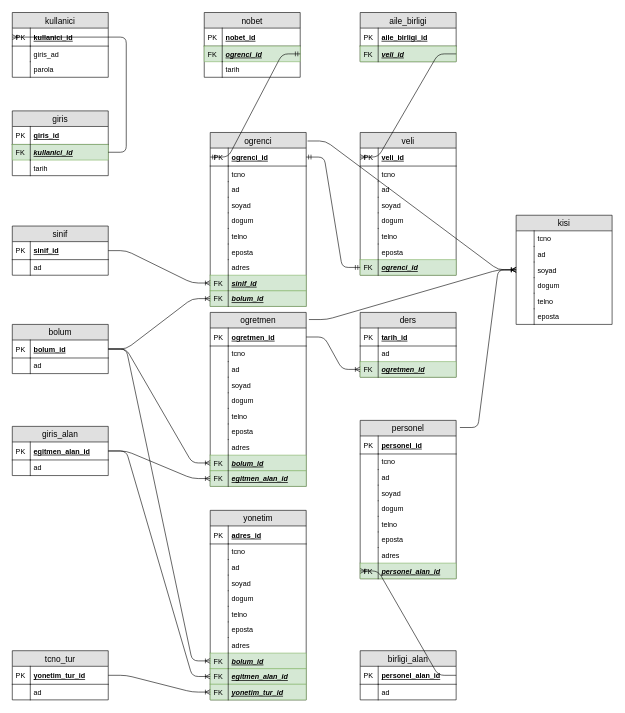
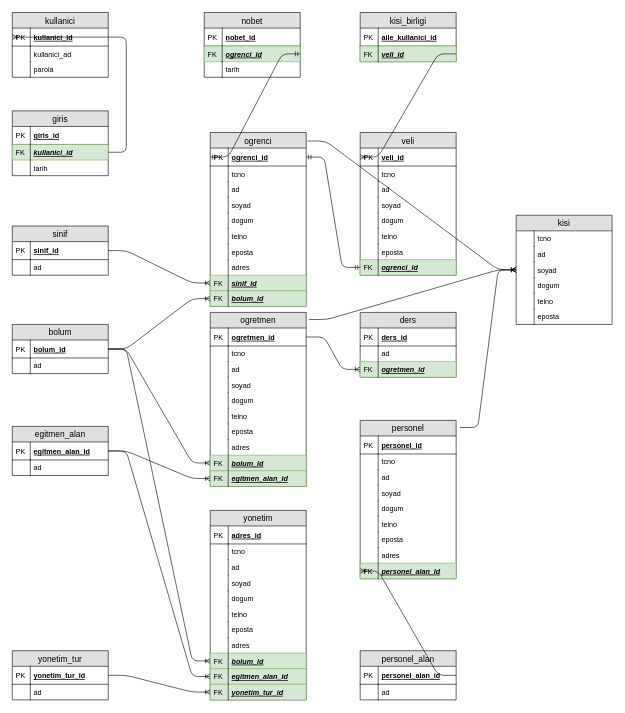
- <mxCell id="160" value="aile_birligi" style="swimlane;fontStyle=0;childLayout=stackLayout;horizontal=1;startSize=26;fillColor=#e0e0e0;horizontalStack=0;resizeParent=1;resizeParentMax=0;resizeLast=0;collapsible=1;marginBottom=0;swimlaneFillColor=#ffffff;align=center;fontSize=14;" parent="1" vertex="1"><mxGeometry x="600" y="20" width="160" height="82" as="geometry" /></mxCell>
+ <mxCell id="160" value="kisi_birligi" style="swimlane;fontStyle=0;childLayout=stackLayout;horizontal=1;startSize=26;fillColor=#e0e0e0;horizontalStack=0;resizeParent=1;resizeParentMax=0;resizeLast=0;collapsible=1;marginBottom=0;swimlaneFillColor=#ffffff;align=center;fontSize=14;" parent="1" vertex="1"><mxGeometry x="600" y="20" width="160" height="82" as="geometry" /></mxCell>
- <mxCell id="161" value="aile_birligi_id" style="shape=partialRectangle;top=0;left=0;right=0;bottom=1;align=left;verticalAlign=middle;fillColor=none;spacingLeft=34;spacingRight=4;overflow=hidden;rotatable=0;points=[[0,0.5],[1,0.5]];portConstraint=eastwest;dropTarget=0;fontStyle=5;fontSize=12;" parent="160" vertex="1"><mxGeometry y="26" width="160" height="30" as="geometry" /></mxCell>
+ <mxCell id="161" value="aile_kullanici_id" style="shape=partialRectangle;top=0;left=0;right=0;bottom=1;align=left;verticalAlign=middle;fillColor=none;spacingLeft=34;spacingRight=4;overflow=hidden;rotatable=0;points=[[0,0.5],[1,0.5]];portConstraint=eastwest;dropTarget=0;fontStyle=5;fontSize=12;" parent="160" vertex="1"><mxGeometry y="26" width="160" height="30" as="geometry" /></mxCell>
- <mxCell id="123" value="giris_ad" style="shape=partialRectangle;top=0;left=0;right=0;bottom=0;align=left;verticalAlign=top;fillColor=none;spacingLeft=34;spacingRight=4;overflow=hidden;rotatable=0;points=[[0,0.5],[1,0.5]];portConstraint=eastwest;dropTarget=0;fontSize=12;" parent="120" vertex="1"><mxGeometry y="56" width="160" height="26" as="geometry" /></mxCell>
+ <mxCell id="123" value="kullanici_ad" style="shape=partialRectangle;top=0;left=0;right=0;bottom=0;align=left;verticalAlign=top;fillColor=none;spacingLeft=34;spacingRight=4;overflow=hidden;rotatable=0;points=[[0,0.5],[1,0.5]];portConstraint=eastwest;dropTarget=0;fontSize=12;" parent="120" vertex="1"><mxGeometry y="56" width="160" height="26" as="geometry" /></mxCell>
- <mxCell id="54" value="tarih_id" style="shape=partialRectangle;top=0;left=0;right=0;bottom=1;align=left;verticalAlign=middle;fillColor=none;spacingLeft=34;spacingRight=4;overflow=hidden;rotatable=0;points=[[0,0.5],[1,0.5]];portConstraint=eastwest;dropTarget=0;fontStyle=5;fontSize=12;" parent="53" vertex="1"><mxGeometry y="26" width="160" height="30" as="geometry" /></mxCell>
+ <mxCell id="54" value="ders_id" style="shape=partialRectangle;top=0;left=0;right=0;bottom=1;align=left;verticalAlign=middle;fillColor=none;spacingLeft=34;spacingRight=4;overflow=hidden;rotatable=0;points=[[0,0.5],[1,0.5]];portConstraint=eastwest;dropTarget=0;fontStyle=5;fontSize=12;" parent="53" vertex="1"><mxGeometry y="26" width="160" height="30" as="geometry" /></mxCell>
- <mxCell id="81" value="giris_alan" style="swimlane;fontStyle=0;childLayout=stackLayout;horizontal=1;startSize=26;fillColor=#e0e0e0;horizontalStack=0;resizeParent=1;resizeParentMax=0;resizeLast=0;collapsible=1;marginBottom=0;swimlaneFillColor=#ffffff;align=center;fontSize=14;" parent="1" vertex="1"><mxGeometry x="20" y="710" width="160" height="82" as="geometry" /></mxCell>
+ <mxCell id="81" value="egitmen_alan" style="swimlane;fontStyle=0;childLayout=stackLayout;horizontal=1;startSize=26;fillColor=#e0e0e0;horizontalStack=0;resizeParent=1;resizeParentMax=0;resizeLast=0;collapsible=1;marginBottom=0;swimlaneFillColor=#ffffff;align=center;fontSize=14;" parent="1" vertex="1"><mxGeometry x="20" y="710" width="160" height="82" as="geometry" /></mxCell>
- <mxCell id="114" value="tcno_tur" style="swimlane;fontStyle=0;childLayout=stackLayout;horizontal=1;startSize=26;fillColor=#e0e0e0;horizontalStack=0;resizeParent=1;resizeParentMax=0;resizeLast=0;collapsible=1;marginBottom=0;swimlaneFillColor=#ffffff;align=center;fontSize=14;" parent="1" vertex="1"><mxGeometry x="20" y="1084" width="160" height="82" as="geometry" /></mxCell>
+ <mxCell id="114" value="yonetim_tur" style="swimlane;fontStyle=0;childLayout=stackLayout;horizontal=1;startSize=26;fillColor=#e0e0e0;horizontalStack=0;resizeParent=1;resizeParentMax=0;resizeLast=0;collapsible=1;marginBottom=0;swimlaneFillColor=#ffffff;align=center;fontSize=14;" parent="1" vertex="1"><mxGeometry x="20" y="1084" width="160" height="82" as="geometry" /></mxCell>
- <mxCell id="146" value="birligi_alan" style="swimlane;fontStyle=0;childLayout=stackLayout;horizontal=1;startSize=26;fillColor=#e0e0e0;horizontalStack=0;resizeParent=1;resizeParentMax=0;resizeLast=0;collapsible=1;marginBottom=0;swimlaneFillColor=#ffffff;align=center;fontSize=14;" parent="1" vertex="1"><mxGeometry x="600" y="1084" width="160" height="82" as="geometry" /></mxCell>
+ <mxCell id="146" value="personel_alan" style="swimlane;fontStyle=0;childLayout=stackLayout;horizontal=1;startSize=26;fillColor=#e0e0e0;horizontalStack=0;resizeParent=1;resizeParentMax=0;resizeLast=0;collapsible=1;marginBottom=0;swimlaneFillColor=#ffffff;align=center;fontSize=14;" parent="1" vertex="1"><mxGeometry x="600" y="1084" width="160" height="82" as="geometry" /></mxCell>
